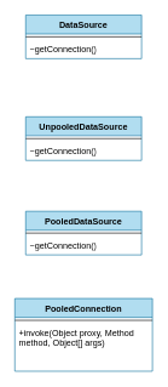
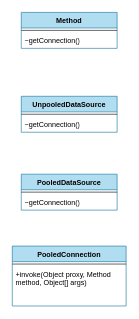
- <mxCell id="2" value="DataSource" style="swimlane;fontStyle=1;align=center;verticalAlign=top;childLayout=stackLayout;horizontal=1;startSize=26;horizontalStack=0;resizeParent=1;resizeParentMax=0;resizeLast=0;collapsible=1;marginBottom=0;whiteSpace=wrap;html=1;labelBackgroundColor=none;swimlaneFillColor=default;fillColor=#b1ddf0;strokeColor=#10739e;" vertex="1" parent="1"><mxGeometry x="35" y="20" width="160" height="60" as="geometry" /></mxCell>
+ <mxCell id="2" value="Method" style="swimlane;fontStyle=1;align=center;verticalAlign=top;childLayout=stackLayout;horizontal=1;startSize=26;horizontalStack=0;resizeParent=1;resizeParentMax=0;resizeLast=0;collapsible=1;marginBottom=0;whiteSpace=wrap;html=1;labelBackgroundColor=none;swimlaneFillColor=default;fillColor=#b1ddf0;strokeColor=#10739e;" vertex="1" parent="1"><mxGeometry x="35" y="20" width="160" height="60" as="geometry" /></mxCell>
